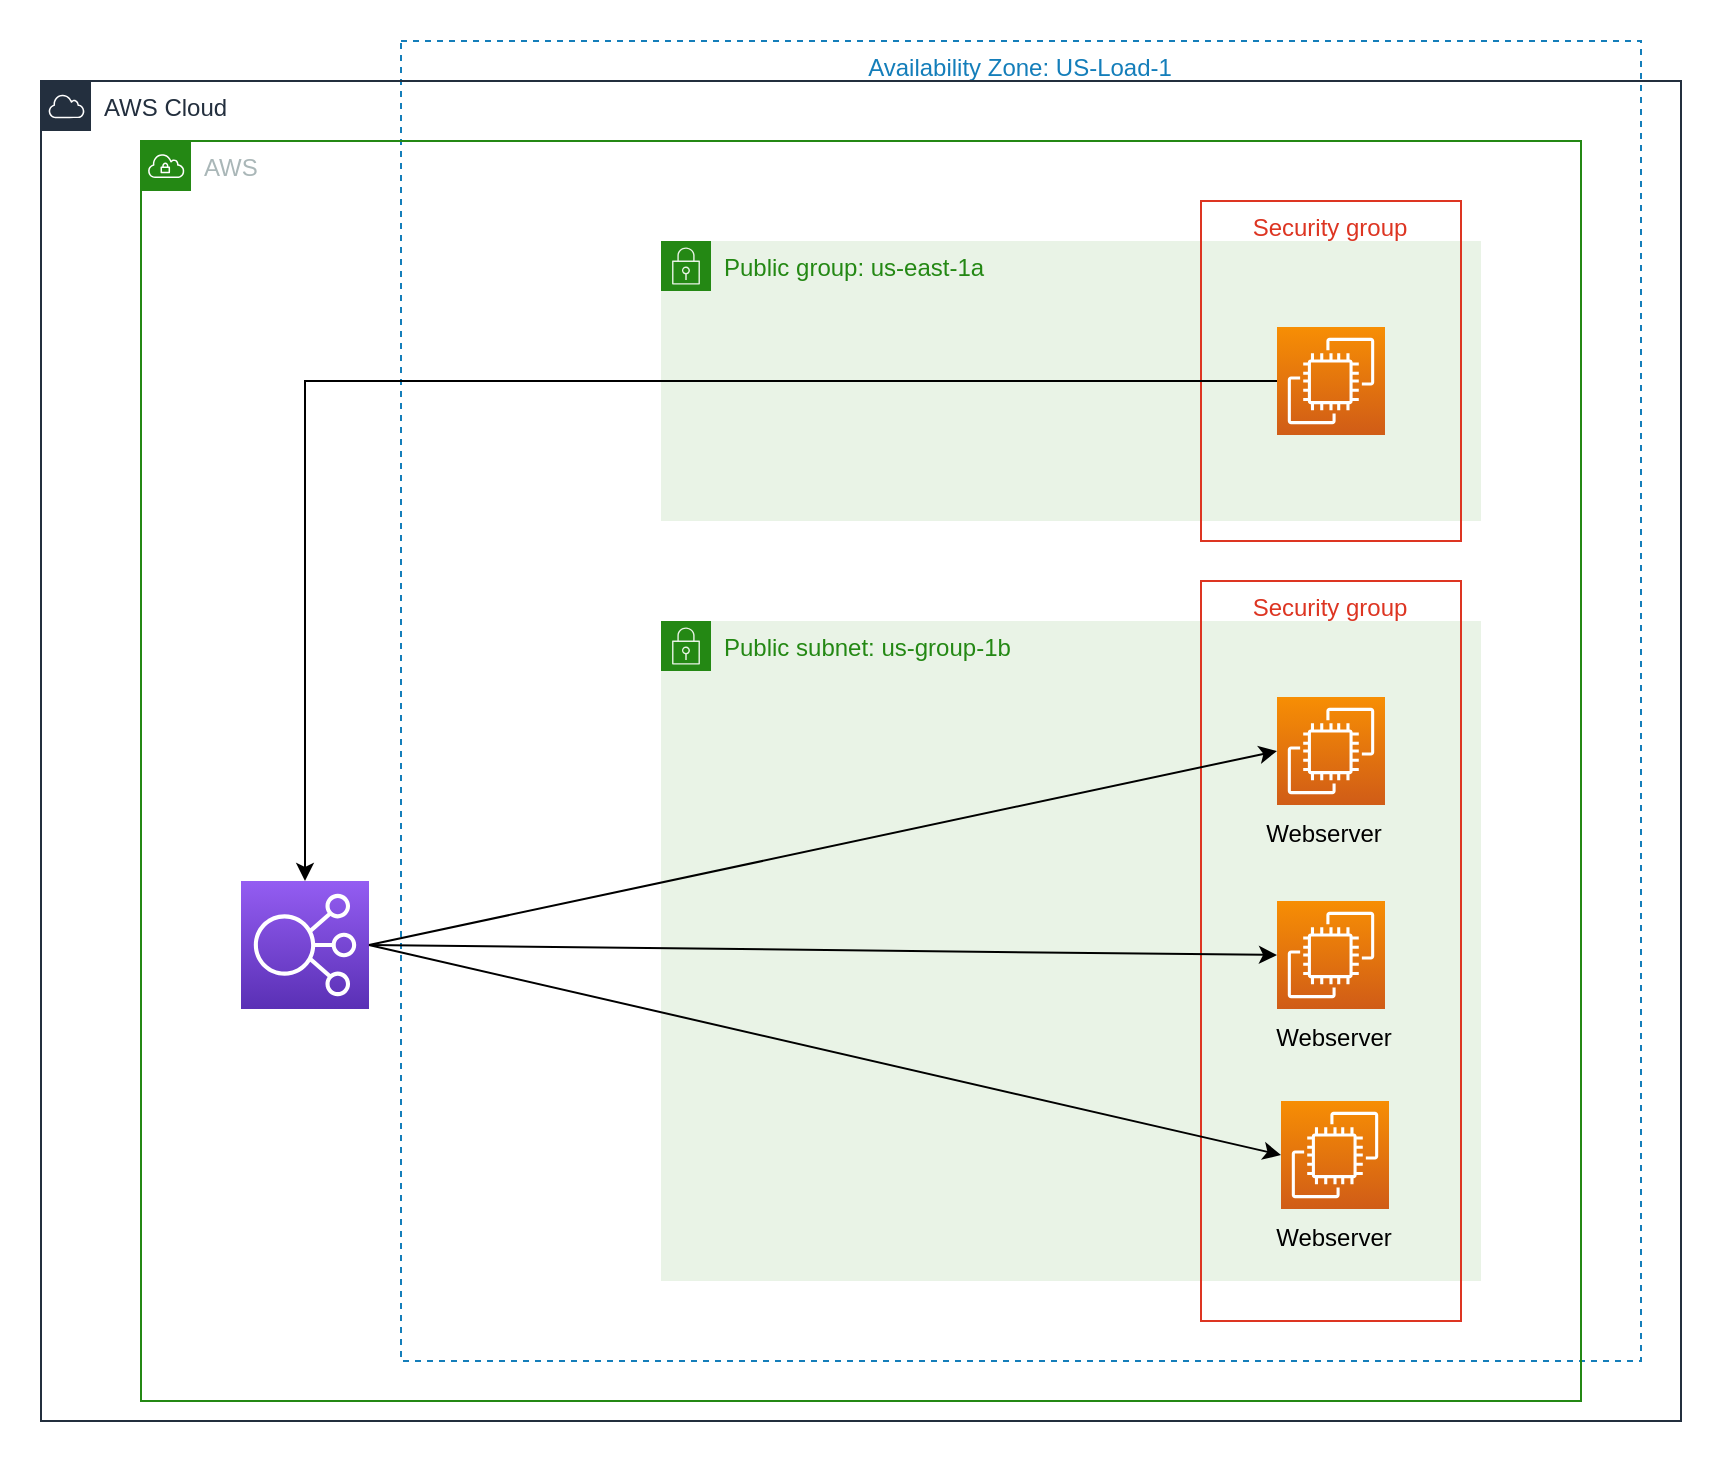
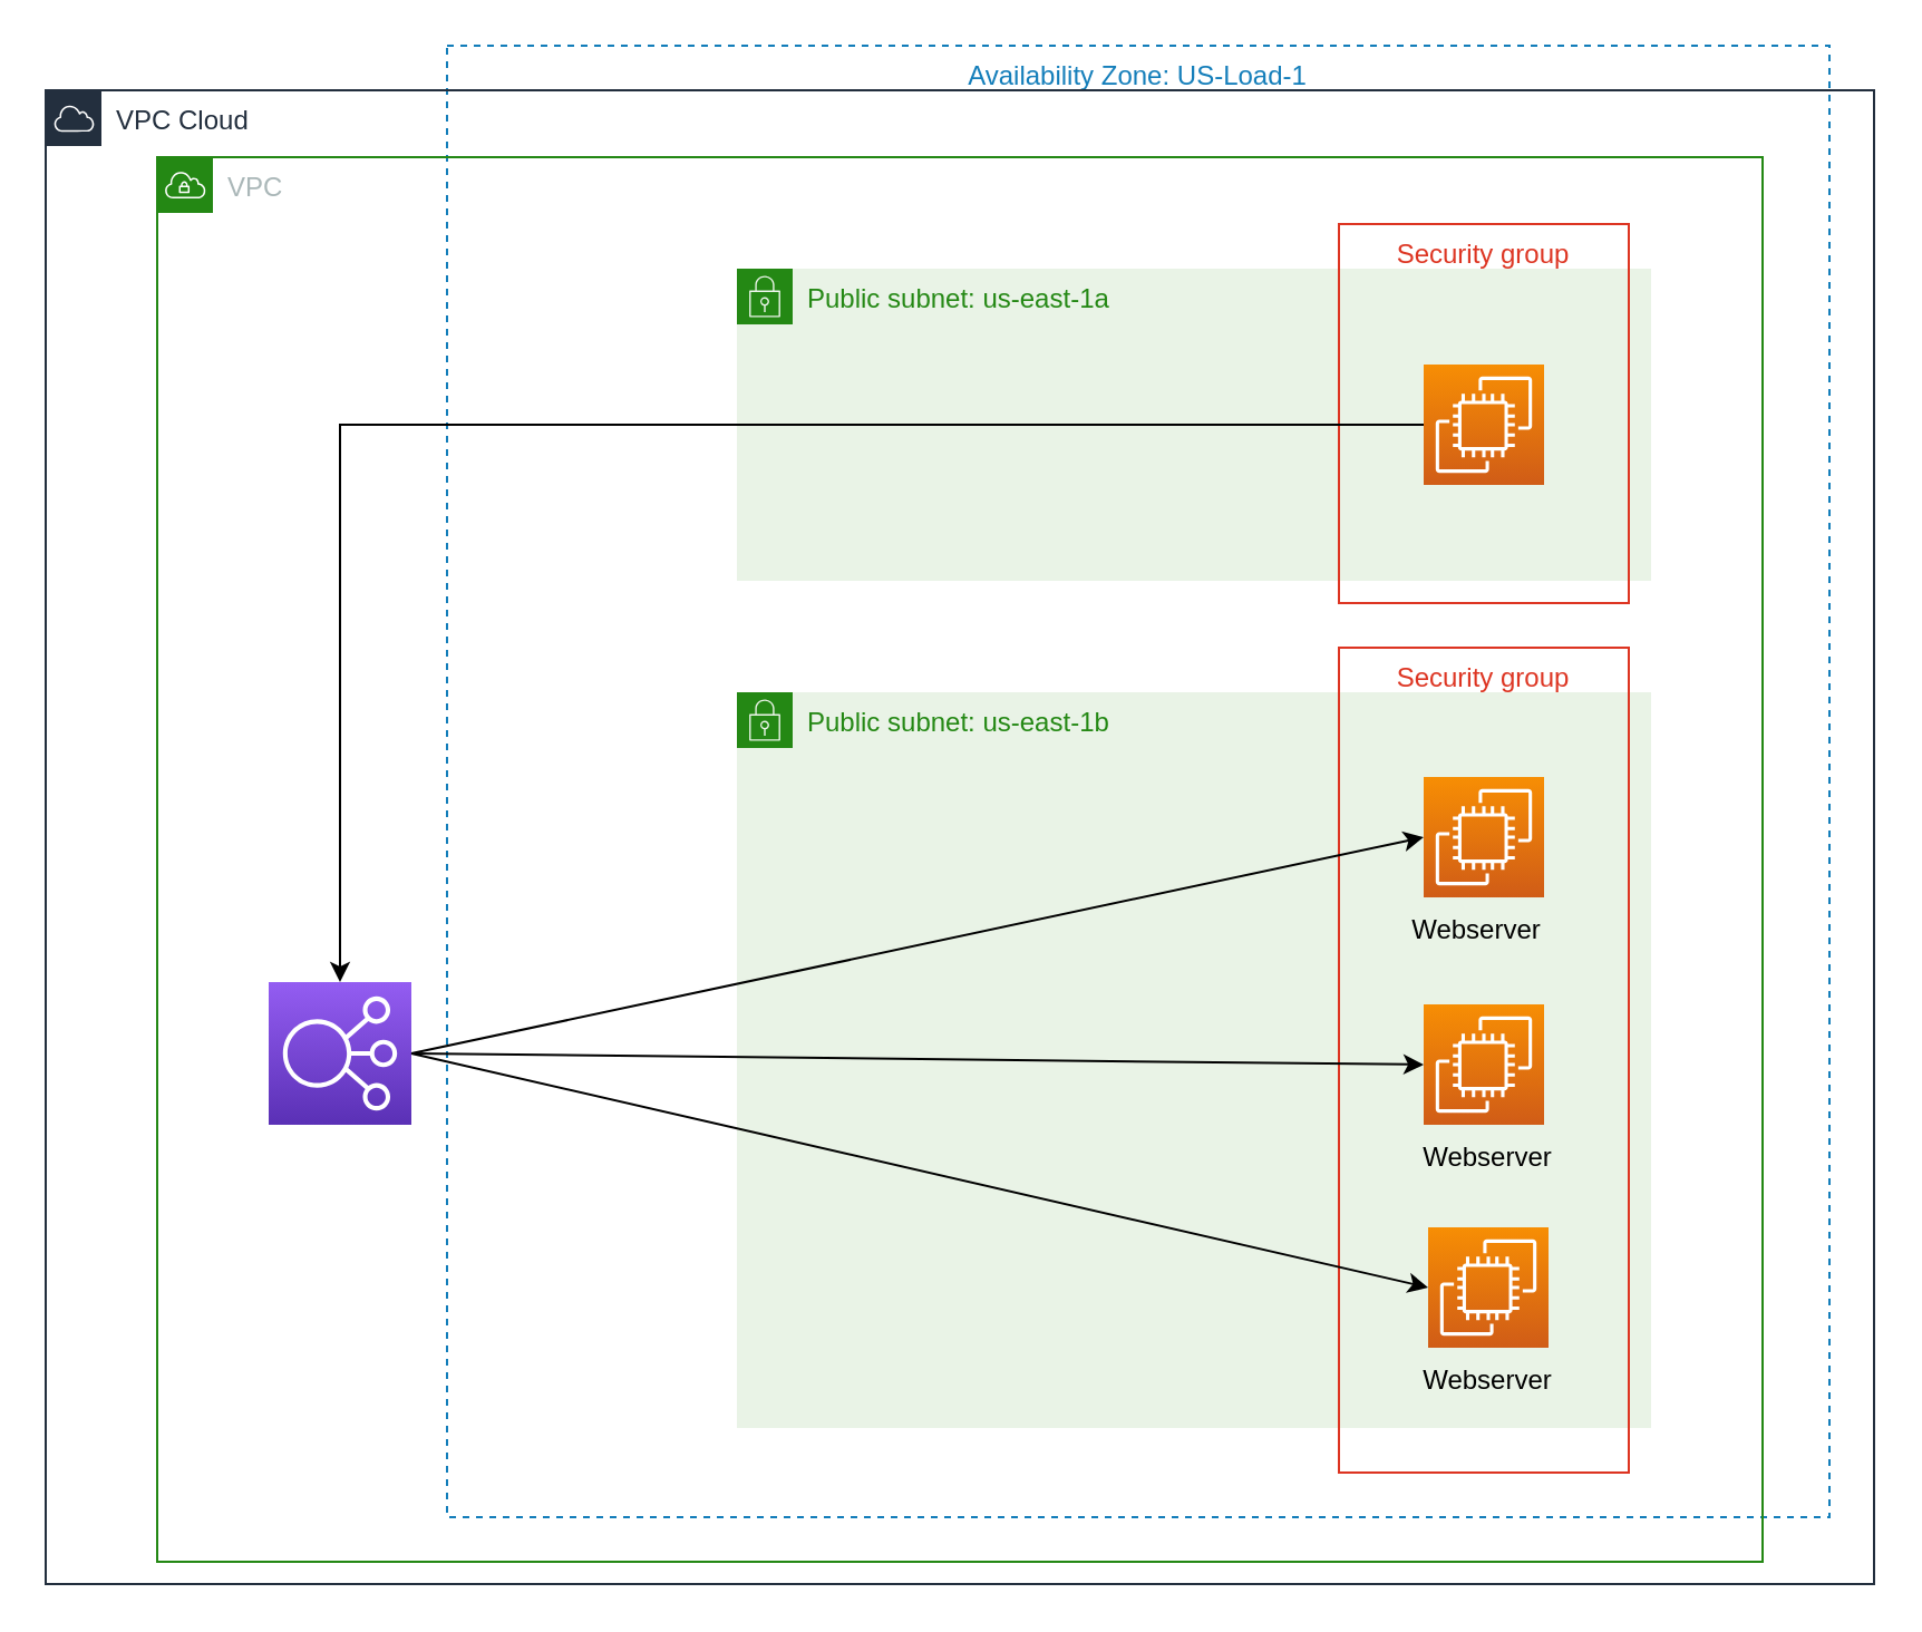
- <mxCell id="3" value="AWS Cloud" style="points=[[0,0],[0.25,0],[0.5,0],[0.75,0],[1,0],[1,0.25],[1,0.5],[1,0.75],[1,1],[0.75,1],[0.5,1],[0.25,1],[0,1],[0,0.75],[0,0.5],[0,0.25]];outlineConnect=0;gradientColor=none;html=1;whiteSpace=wrap;fontSize=12;fontStyle=0;container=1;pointerEvents=0;collapsible=0;recursiveResize=0;shape=mxgraph.aws4.group;grIcon=mxgraph.aws4.group_aws_cloud;strokeColor=#232F3E;fillColor=none;verticalAlign=top;align=left;spacingLeft=30;fontColor=#232F3E;dashed=0;" vertex="1" parent="1"><mxGeometry x="20" y="40" width="820" height="670" as="geometry" /></mxCell>
+ <mxCell id="3" value="VPC Cloud" style="points=[[0,0],[0.25,0],[0.5,0],[0.75,0],[1,0],[1,0.25],[1,0.5],[1,0.75],[1,1],[0.75,1],[0.5,1],[0.25,1],[0,1],[0,0.75],[0,0.5],[0,0.25]];outlineConnect=0;gradientColor=none;html=1;whiteSpace=wrap;fontSize=12;fontStyle=0;container=1;pointerEvents=0;collapsible=0;recursiveResize=0;shape=mxgraph.aws4.group;grIcon=mxgraph.aws4.group_aws_cloud;strokeColor=#232F3E;fillColor=none;verticalAlign=top;align=left;spacingLeft=30;fontColor=#232F3E;dashed=0;" vertex="1" parent="1"><mxGeometry x="20" y="40" width="820" height="670" as="geometry" /></mxCell>
- <mxCell id="10" value="AWS" style="points=[[0,0],[0.25,0],[0.5,0],[0.75,0],[1,0],[1,0.25],[1,0.5],[1,0.75],[1,1],[0.75,1],[0.5,1],[0.25,1],[0,1],[0,0.75],[0,0.5],[0,0.25]];outlineConnect=0;gradientColor=none;html=1;whiteSpace=wrap;fontSize=12;fontStyle=0;container=1;pointerEvents=0;collapsible=0;recursiveResize=0;shape=mxgraph.aws4.group;grIcon=mxgraph.aws4.group_vpc;strokeColor=#248814;fillColor=none;verticalAlign=top;align=left;spacingLeft=30;fontColor=#AAB7B8;dashed=0;" vertex="1" parent="3"><mxGeometry x="50" y="30" width="720" height="630" as="geometry" /></mxCell>
+ <mxCell id="10" value="VPC" style="points=[[0,0],[0.25,0],[0.5,0],[0.75,0],[1,0],[1,0.25],[1,0.5],[1,0.75],[1,1],[0.75,1],[0.5,1],[0.25,1],[0,1],[0,0.75],[0,0.5],[0,0.25]];outlineConnect=0;gradientColor=none;html=1;whiteSpace=wrap;fontSize=12;fontStyle=0;container=1;pointerEvents=0;collapsible=0;recursiveResize=0;shape=mxgraph.aws4.group;grIcon=mxgraph.aws4.group_vpc;strokeColor=#248814;fillColor=none;verticalAlign=top;align=left;spacingLeft=30;fontColor=#AAB7B8;dashed=0;" vertex="1" parent="3"><mxGeometry x="50" y="30" width="720" height="630" as="geometry" /></mxCell>
- <mxCell id="5" value="Public group: us-east-1a" style="points=[[0,0],[0.25,0],[0.5,0],[0.75,0],[1,0],[1,0.25],[1,0.5],[1,0.75],[1,1],[0.75,1],[0.5,1],[0.25,1],[0,1],[0,0.75],[0,0.5],[0,0.25]];outlineConnect=0;gradientColor=none;html=1;whiteSpace=wrap;fontSize=12;fontStyle=0;container=1;pointerEvents=0;collapsible=0;recursiveResize=0;shape=mxgraph.aws4.group;grIcon=mxgraph.aws4.group_security_group;grStroke=0;strokeColor=#248814;fillColor=#E9F3E6;verticalAlign=top;align=left;spacingLeft=30;fontColor=#248814;dashed=0;" vertex="1" parent="3"><mxGeometry x="310" y="80" width="410" height="140" as="geometry" /></mxCell>
+ <mxCell id="5" value="Public subnet: us-east-1a" style="points=[[0,0],[0.25,0],[0.5,0],[0.75,0],[1,0],[1,0.25],[1,0.5],[1,0.75],[1,1],[0.75,1],[0.5,1],[0.25,1],[0,1],[0,0.75],[0,0.5],[0,0.25]];outlineConnect=0;gradientColor=none;html=1;whiteSpace=wrap;fontSize=12;fontStyle=0;container=1;pointerEvents=0;collapsible=0;recursiveResize=0;shape=mxgraph.aws4.group;grIcon=mxgraph.aws4.group_security_group;grStroke=0;strokeColor=#248814;fillColor=#E9F3E6;verticalAlign=top;align=left;spacingLeft=30;fontColor=#248814;dashed=0;" vertex="1" parent="3"><mxGeometry x="310" y="80" width="410" height="140" as="geometry" /></mxCell>
- <mxCell id="4" value="Public subnet: us-group-1b" style="points=[[0,0],[0.25,0],[0.5,0],[0.75,0],[1,0],[1,0.25],[1,0.5],[1,0.75],[1,1],[0.75,1],[0.5,1],[0.25,1],[0,1],[0,0.75],[0,0.5],[0,0.25]];outlineConnect=0;gradientColor=none;html=1;whiteSpace=wrap;fontSize=12;fontStyle=0;container=1;pointerEvents=0;collapsible=0;recursiveResize=0;shape=mxgraph.aws4.group;grIcon=mxgraph.aws4.group_security_group;grStroke=0;strokeColor=#248814;fillColor=#E9F3E6;verticalAlign=top;align=left;spacingLeft=30;fontColor=#248814;dashed=0;" vertex="1" parent="3"><mxGeometry x="310" y="270" width="410" height="330" as="geometry" /></mxCell>
+ <mxCell id="4" value="Public subnet: us-east-1b" style="points=[[0,0],[0.25,0],[0.5,0],[0.75,0],[1,0],[1,0.25],[1,0.5],[1,0.75],[1,1],[0.75,1],[0.5,1],[0.25,1],[0,1],[0,0.75],[0,0.5],[0,0.25]];outlineConnect=0;gradientColor=none;html=1;whiteSpace=wrap;fontSize=12;fontStyle=0;container=1;pointerEvents=0;collapsible=0;recursiveResize=0;shape=mxgraph.aws4.group;grIcon=mxgraph.aws4.group_security_group;grStroke=0;strokeColor=#248814;fillColor=#E9F3E6;verticalAlign=top;align=left;spacingLeft=30;fontColor=#248814;dashed=0;" vertex="1" parent="3"><mxGeometry x="310" y="270" width="410" height="330" as="geometry" /></mxCell>
